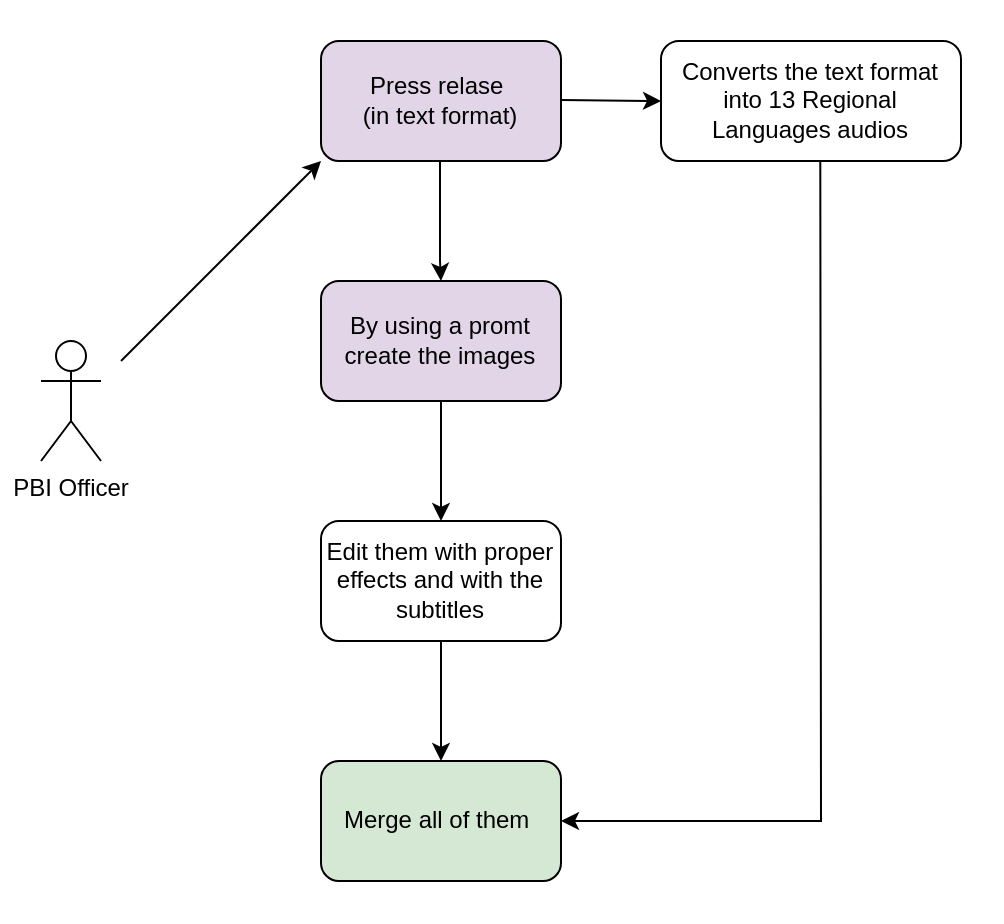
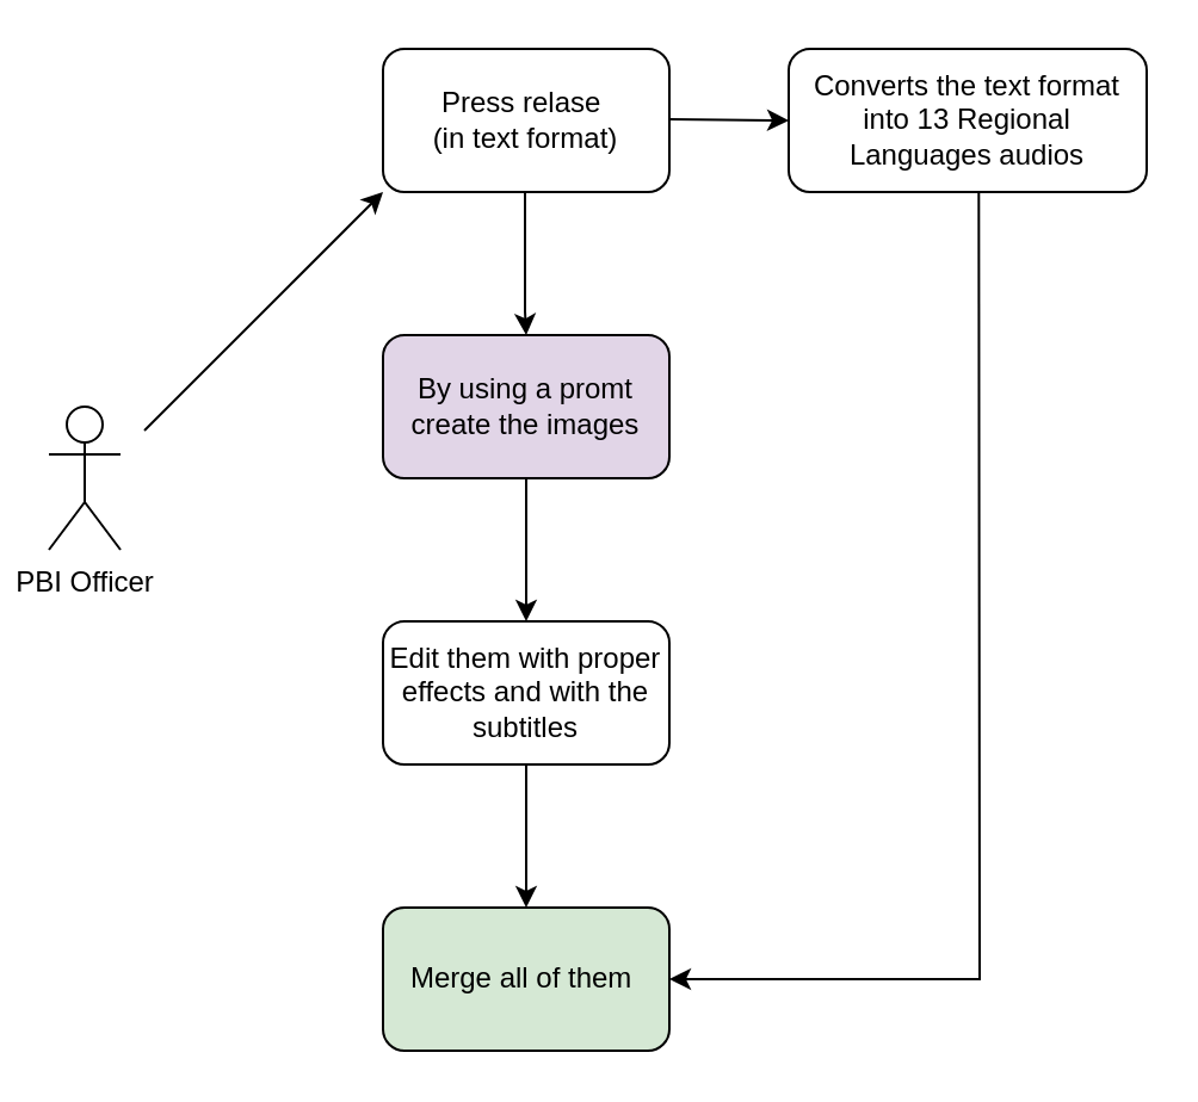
- <mxCell id="4" value="Press relase&amp;nbsp;&lt;br&gt;(in text format)" style="rounded=1;whiteSpace=wrap;html=1;fillColor=#e1d5e7;" vertex="1" parent="1"><mxGeometry x="160" y="20" width="120" height="60" as="geometry" /></mxCell>
+ <mxCell id="4" value="Press relase&amp;nbsp;&lt;br&gt;(in text format)" style="rounded=1;whiteSpace=wrap;html=1;" vertex="1" parent="1"><mxGeometry x="160" y="20" width="120" height="60" as="geometry" /></mxCell>
